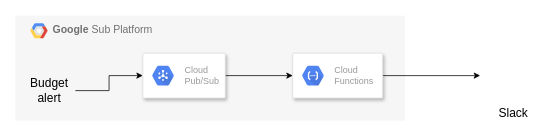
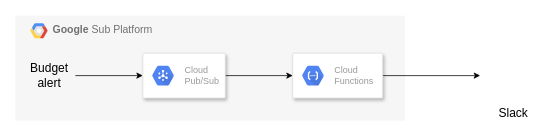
- <mxCell id="12" value="Budget&lt;br style=&quot;font-size: 16px;&quot;&gt;alert" style="text;html=1;resizable=0;autosize=1;align=center;verticalAlign=middle;points=[];fillColor=none;strokeColor=none;rounded=0;fontSize=16;" vertex="1" parent="1"><mxGeometry x="30" y="100" width="70" height="40" as="geometry" /></mxCell>
+ <mxCell id="12" value="Budget&lt;br style=&quot;font-size: 16px;&quot;&gt;alert" style="text;html=1;resizable=0;autosize=1;align=center;verticalAlign=middle;points=[];fillColor=none;strokeColor=none;rounded=0;fontSize=16;" vertex="1" parent="1"><mxGeometry x="30" y="80" width="70" height="40" as="geometry" /></mxCell>
